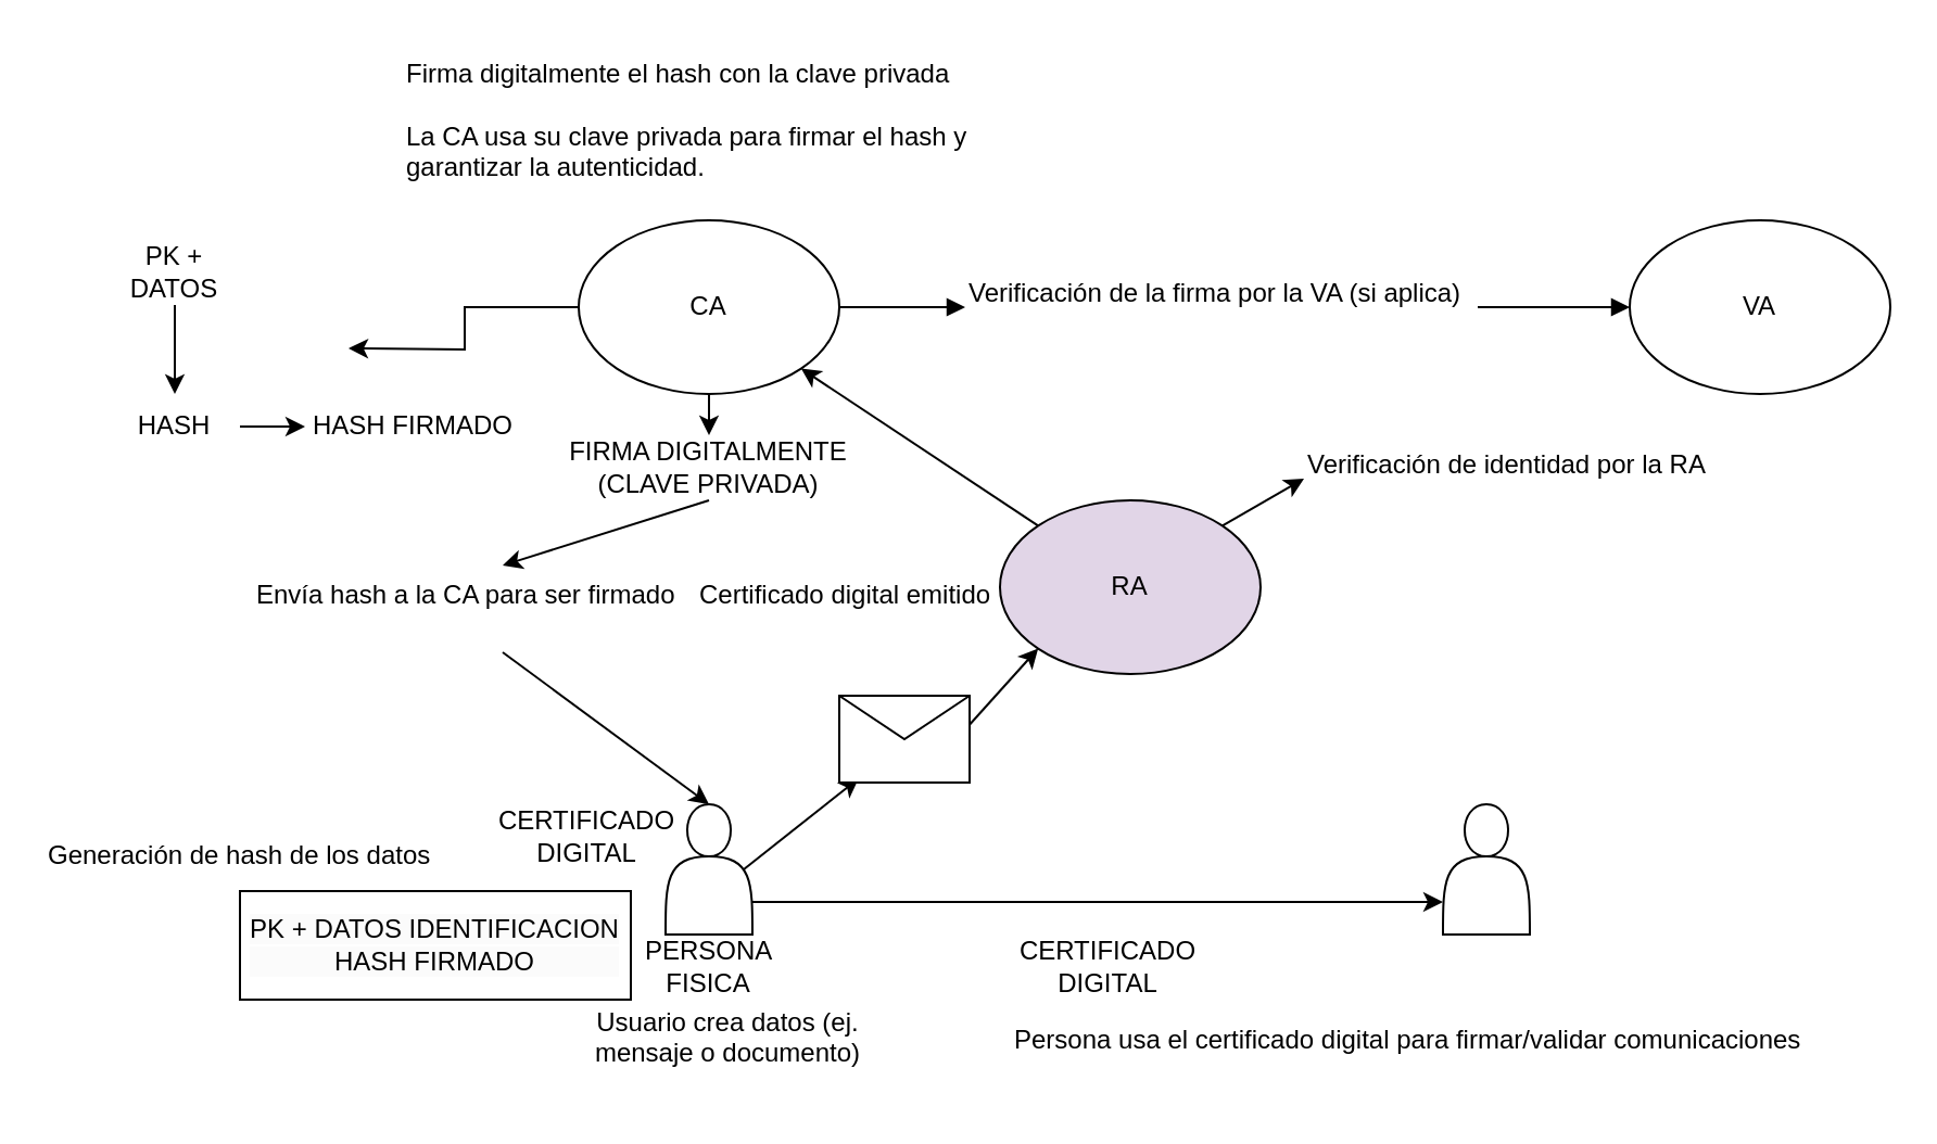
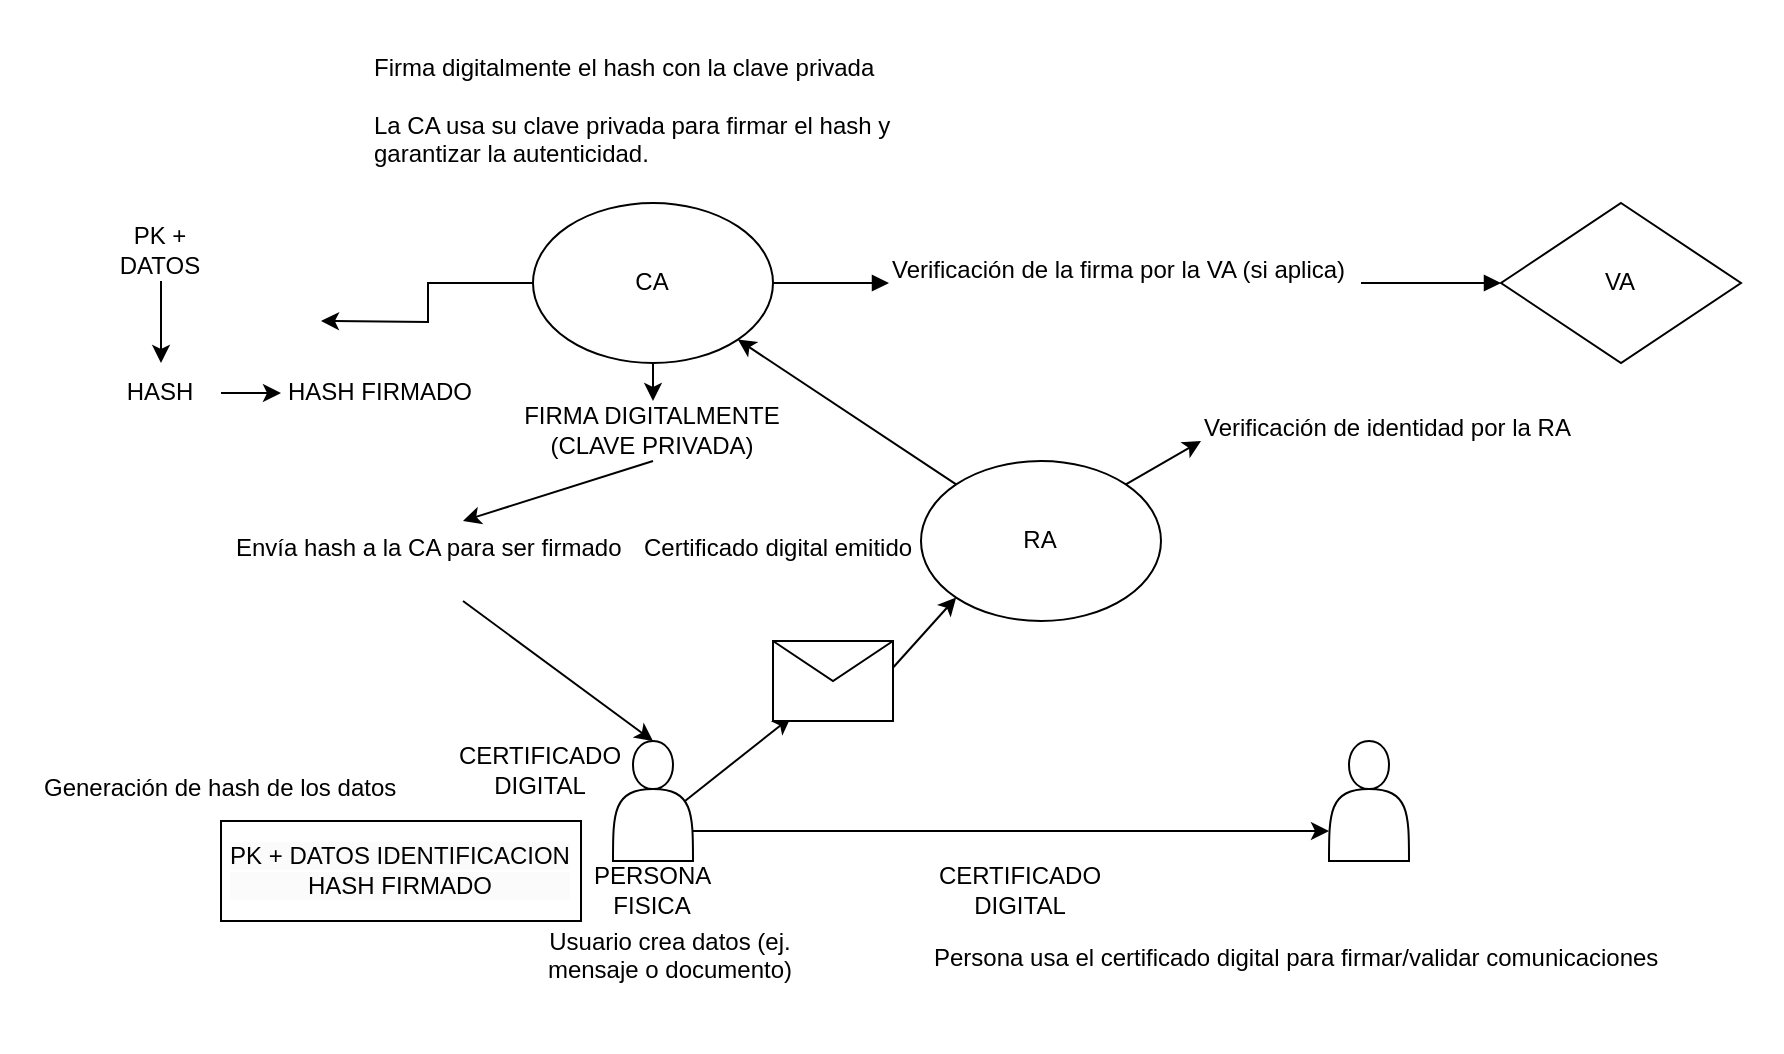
- <mxCell id="9" value="VA" style="ellipse;whiteSpace=wrap;html=1;" vertex="1" parent="1"><mxGeometry x="750" y="101" width="120" height="80" as="geometry" /></mxCell>
+ <mxCell id="9" value="VA" style="rhombus;whiteSpace=wrap;html=1;" vertex="1" parent="1"><mxGeometry x="750" y="101" width="120" height="80" as="geometry" /></mxCell>
- <mxCell id="6" value="RA" style="ellipse;whiteSpace=wrap;html=1;fillColor=#e1d5e7;" vertex="1" parent="1"><mxGeometry x="460" y="230" width="120" height="80" as="geometry" /></mxCell>
+ <mxCell id="6" value="RA" style="ellipse;whiteSpace=wrap;html=1;" vertex="1" parent="1"><mxGeometry x="460" y="230" width="120" height="80" as="geometry" /></mxCell>
